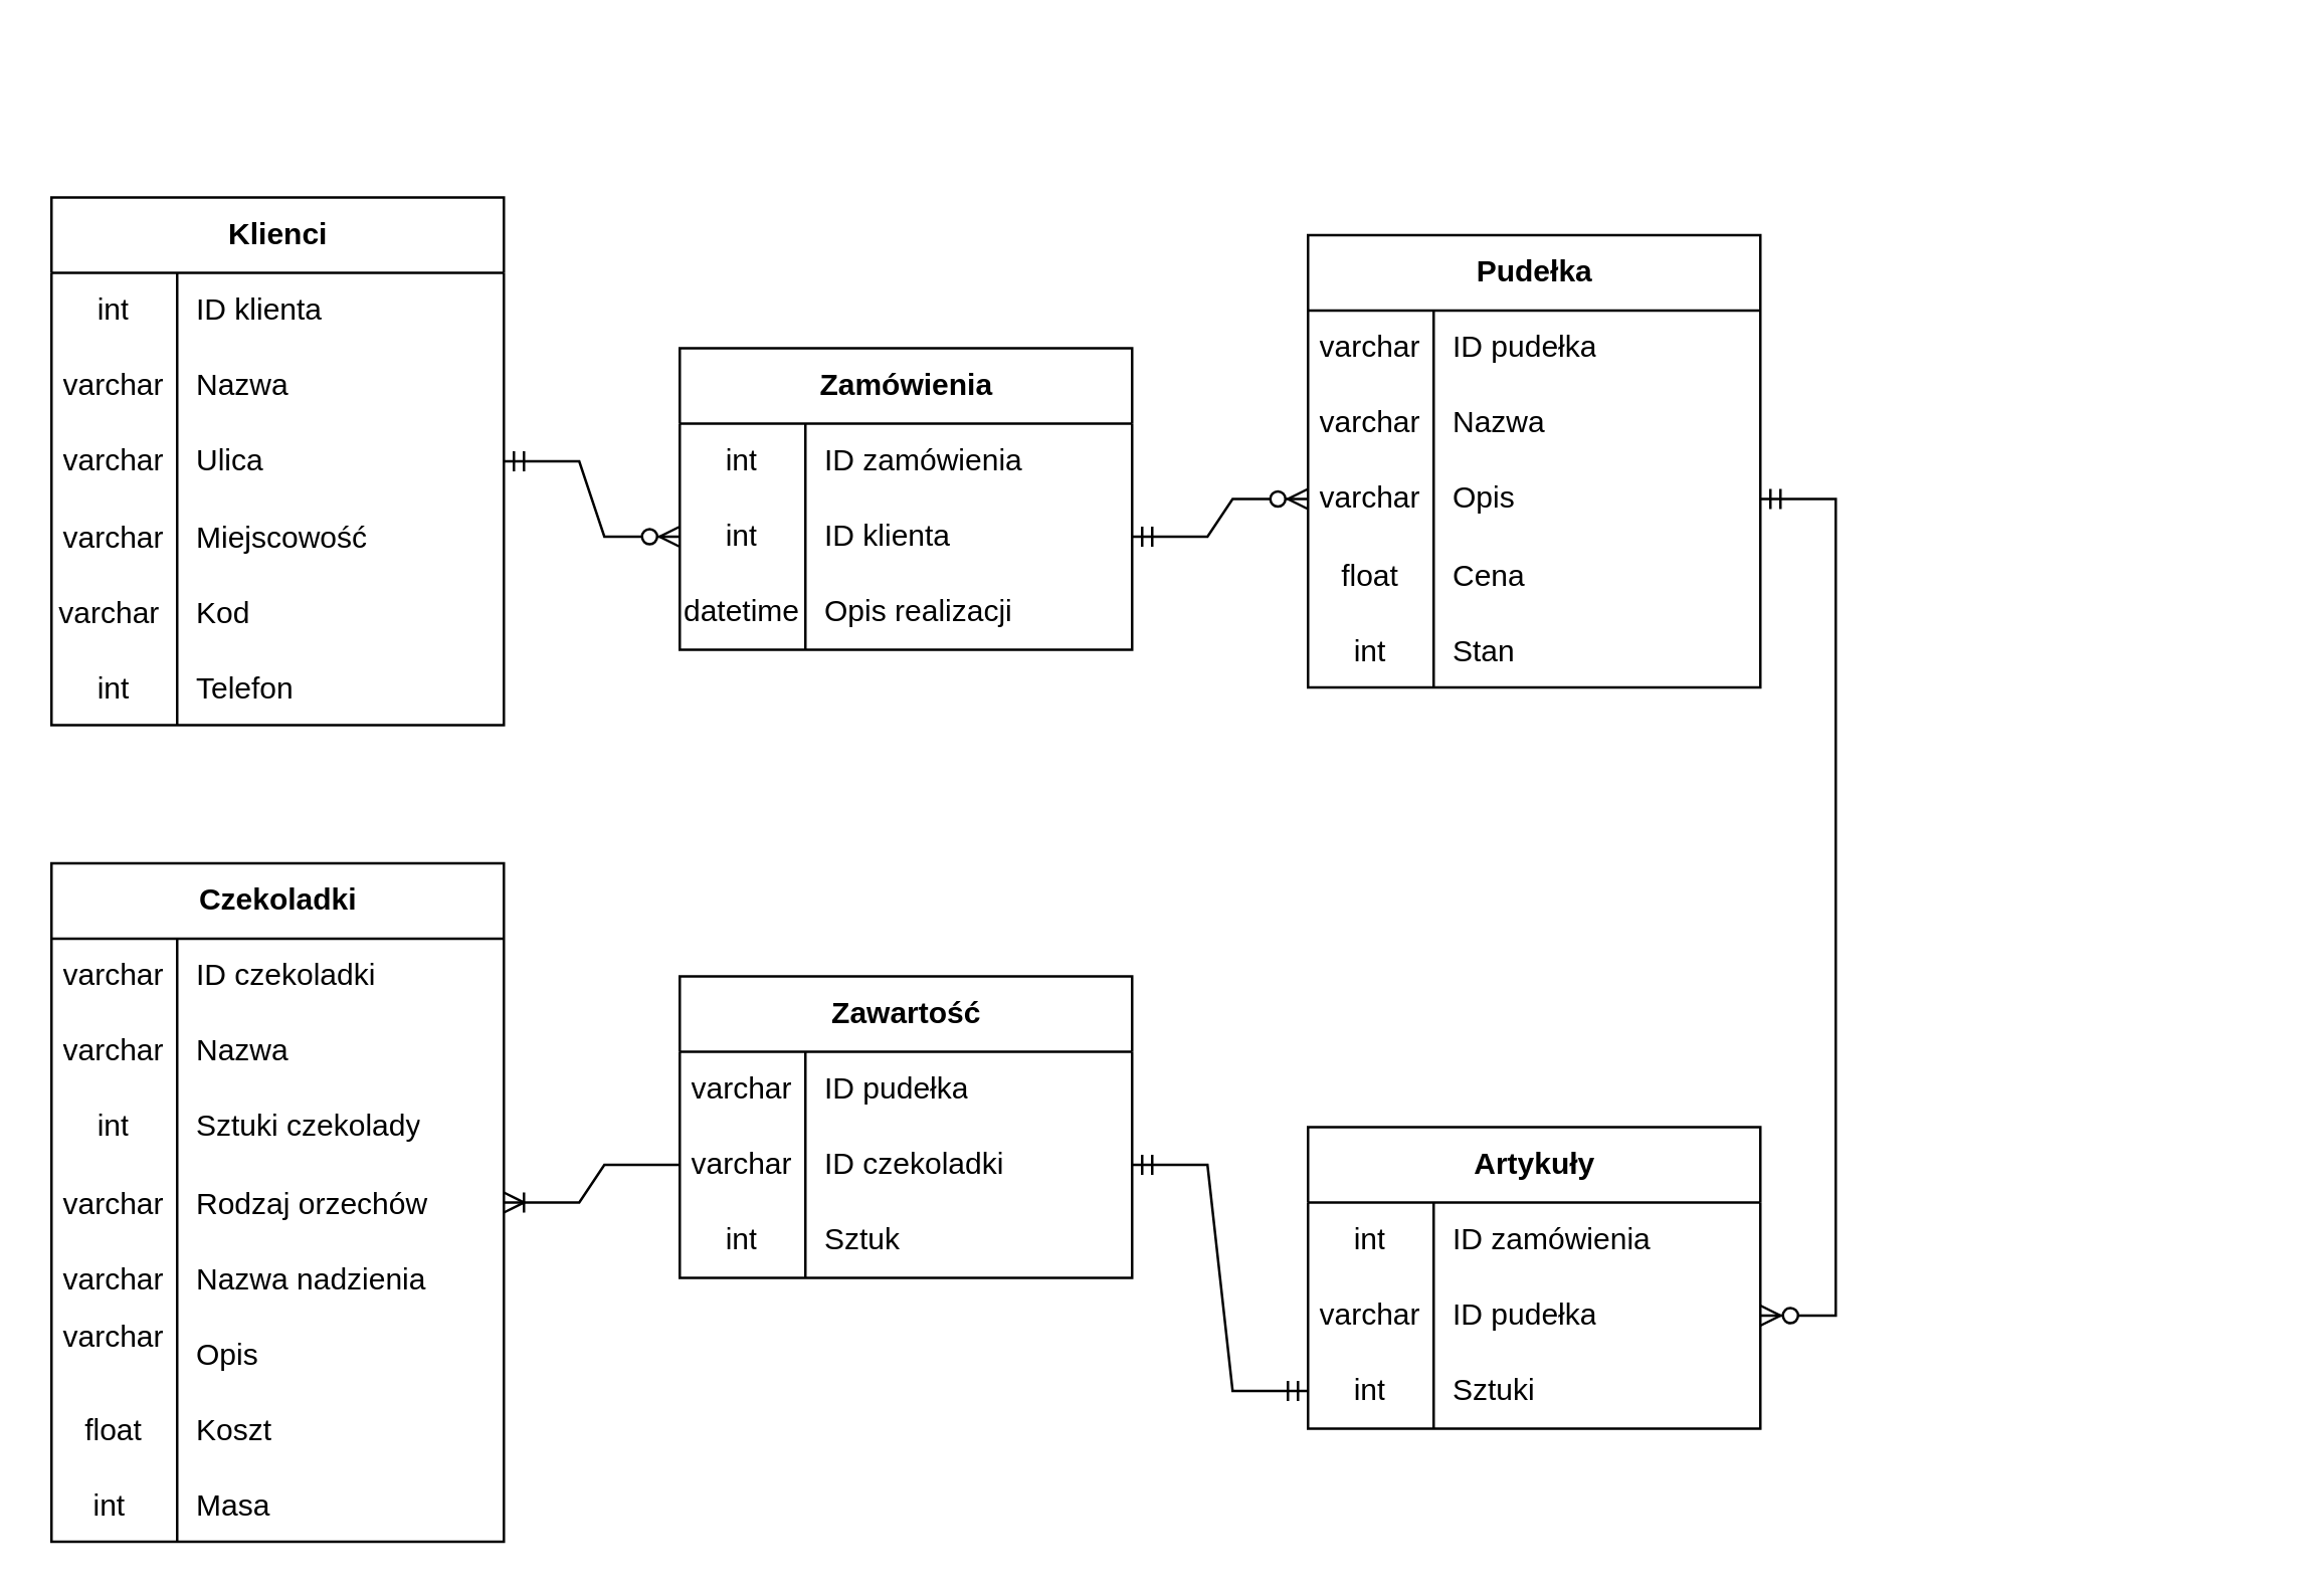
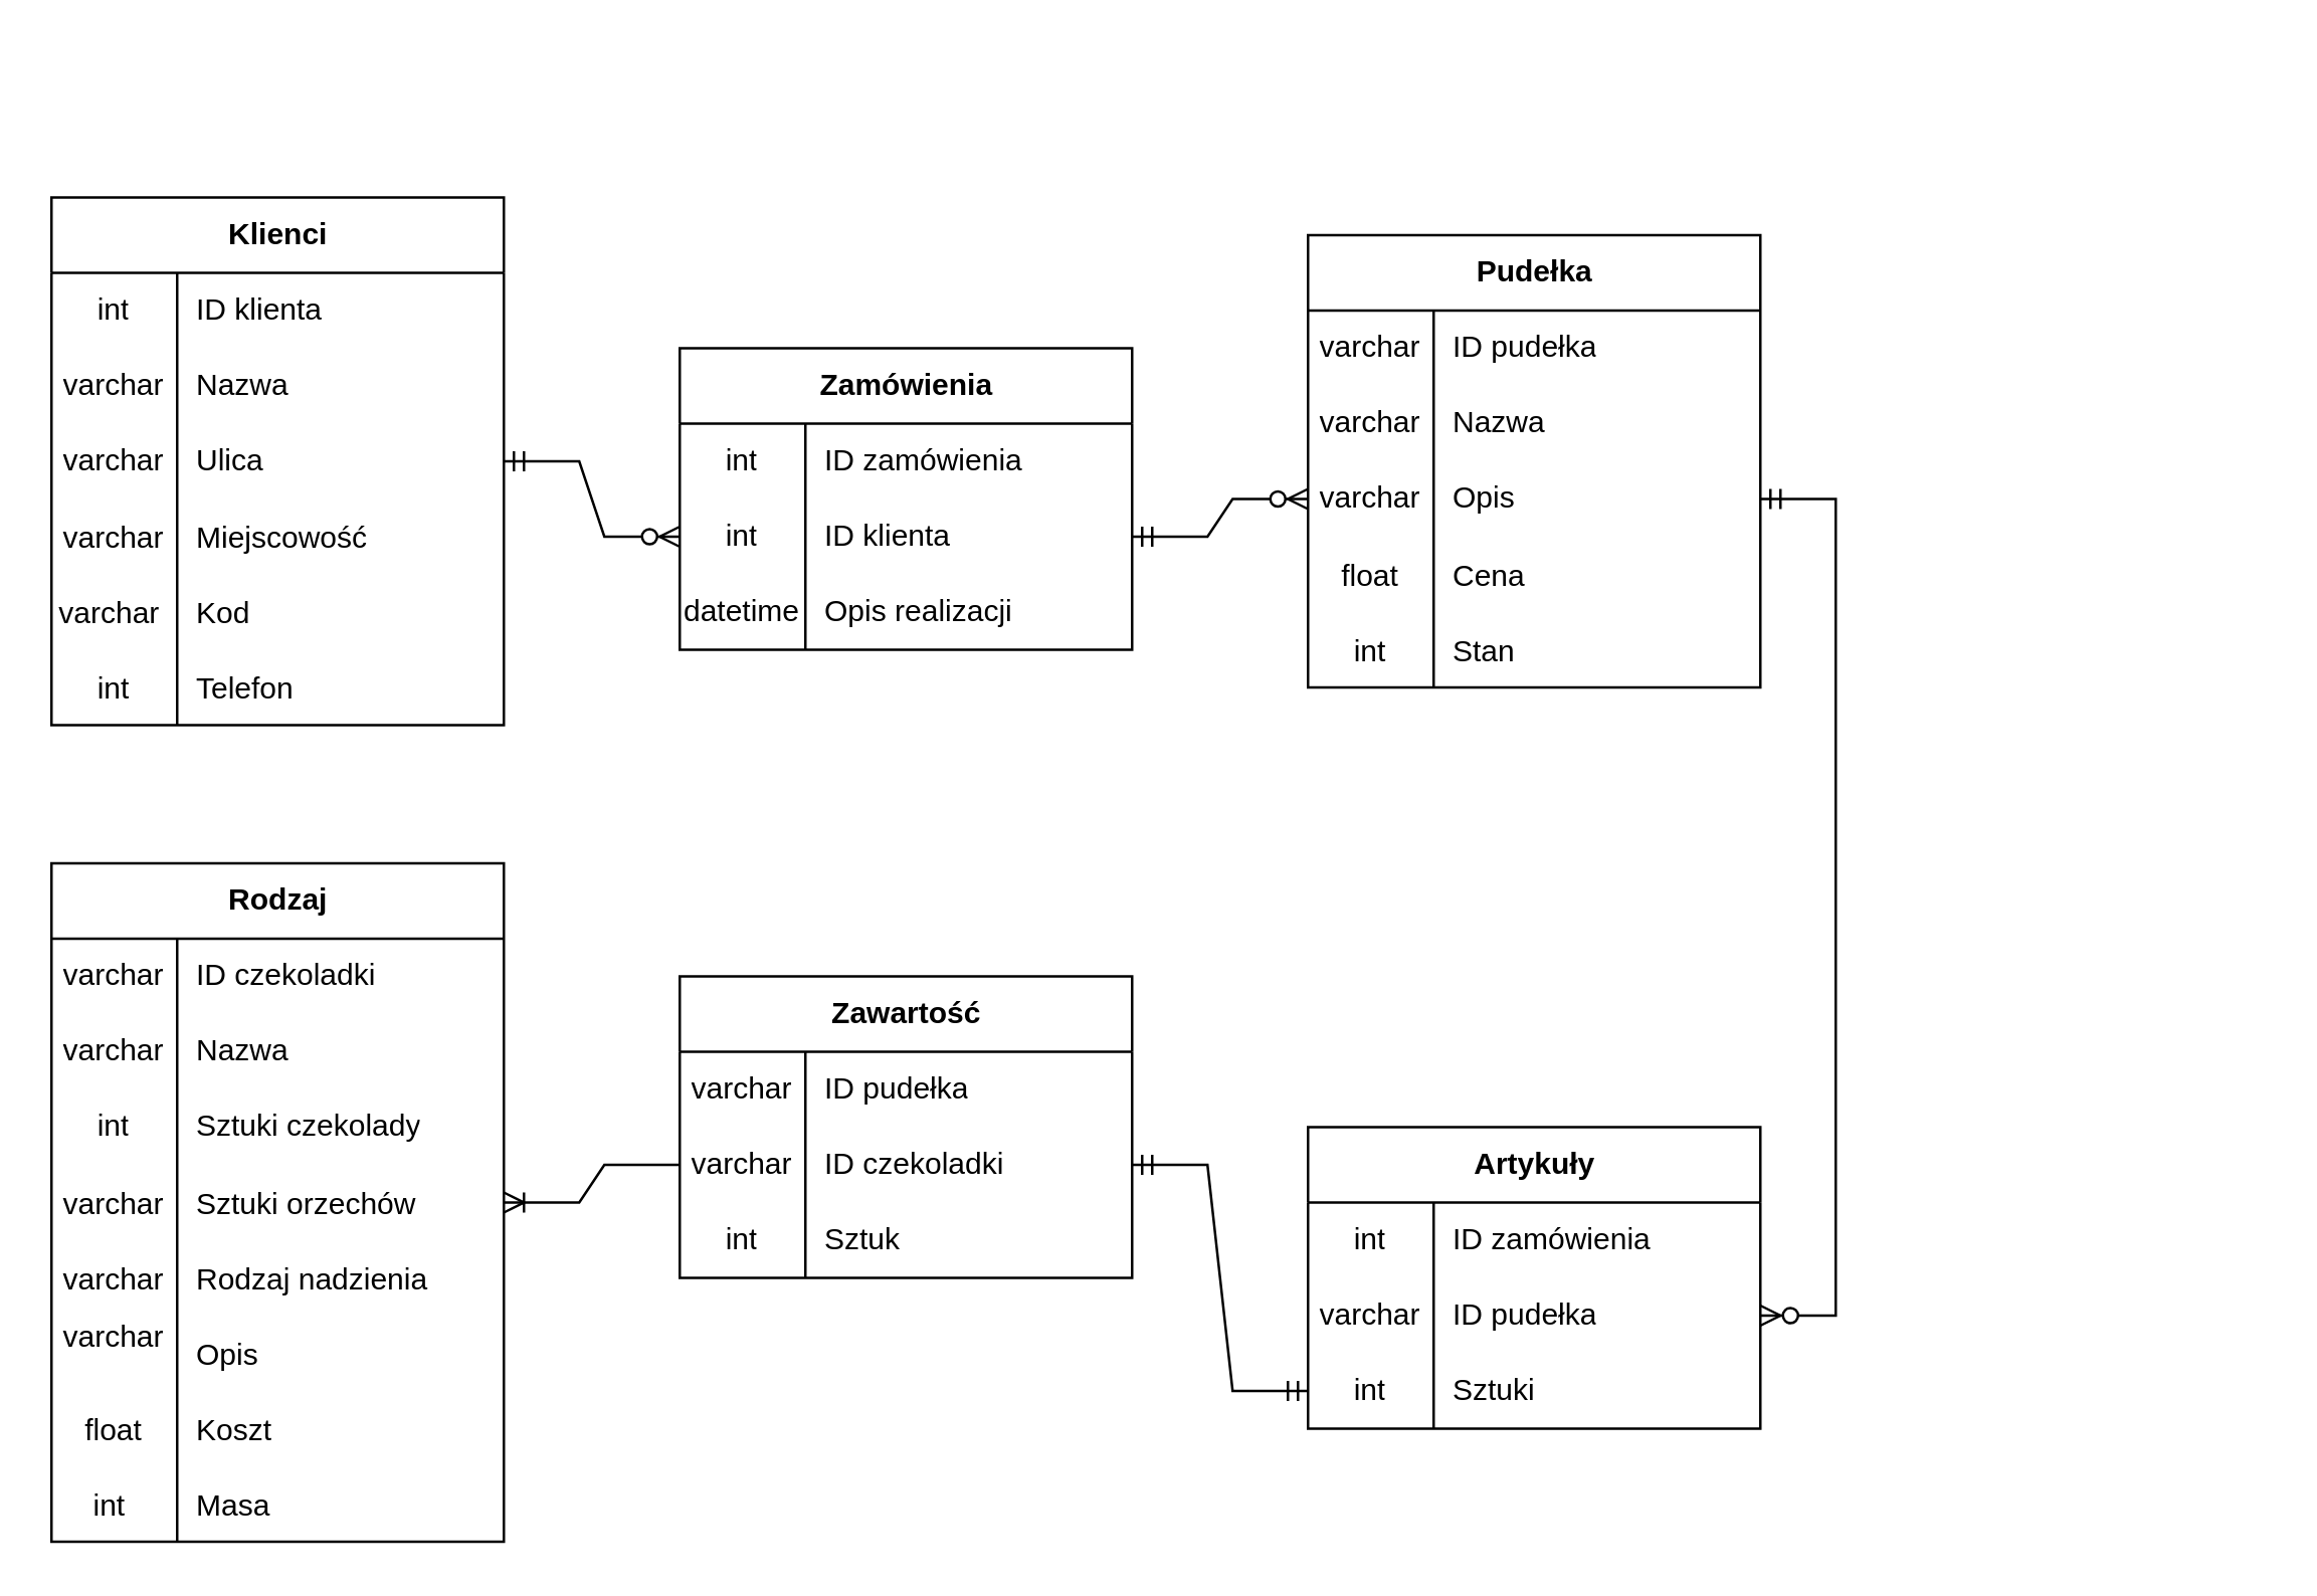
- <mxCell id="12" value="Czekoladki" style="shape=table;startSize=30;container=1;collapsible=1;childLayout=tableLayout;fixedRows=1;rowLines=0;fontStyle=1;align=center;resizeLast=1;html=1;" parent="1" vertex="1"><mxGeometry x="20" y="343" width="180" height="270" as="geometry" /></mxCell>
+ <mxCell id="12" value="Rodzaj" style="shape=table;startSize=30;container=1;collapsible=1;childLayout=tableLayout;fixedRows=1;rowLines=0;fontStyle=1;align=center;resizeLast=1;html=1;" parent="1" vertex="1"><mxGeometry x="20" y="343" width="180" height="270" as="geometry" /></mxCell>
- <mxCell id="24" value="Rodzaj orzechów" style="shape=partialRectangle;connectable=0;fillColor=none;top=0;left=0;bottom=0;right=0;align=left;spacingLeft=6;overflow=hidden;" parent="22" vertex="1"><mxGeometry x="50" width="130" height="30" as="geometry"><mxRectangle width="130" height="30" as="alternateBounds" /></mxGeometry></mxCell>
+ <mxCell id="24" value="Sztuki orzechów" style="shape=partialRectangle;connectable=0;fillColor=none;top=0;left=0;bottom=0;right=0;align=left;spacingLeft=6;overflow=hidden;" parent="22" vertex="1"><mxGeometry x="50" width="130" height="30" as="geometry"><mxRectangle width="130" height="30" as="alternateBounds" /></mxGeometry></mxCell>
- <mxCell id="27" value="Nazwa nadzienia" style="shape=partialRectangle;connectable=0;fillColor=none;top=0;left=0;bottom=0;right=0;align=left;spacingLeft=6;overflow=hidden;" parent="25" vertex="1"><mxGeometry x="50" width="130" height="30" as="geometry"><mxRectangle width="130" height="30" as="alternateBounds" /></mxGeometry></mxCell>
+ <mxCell id="27" value="Rodzaj nadzienia" style="shape=partialRectangle;connectable=0;fillColor=none;top=0;left=0;bottom=0;right=0;align=left;spacingLeft=6;overflow=hidden;" parent="25" vertex="1"><mxGeometry x="50" width="130" height="30" as="geometry"><mxRectangle width="130" height="30" as="alternateBounds" /></mxGeometry></mxCell>
